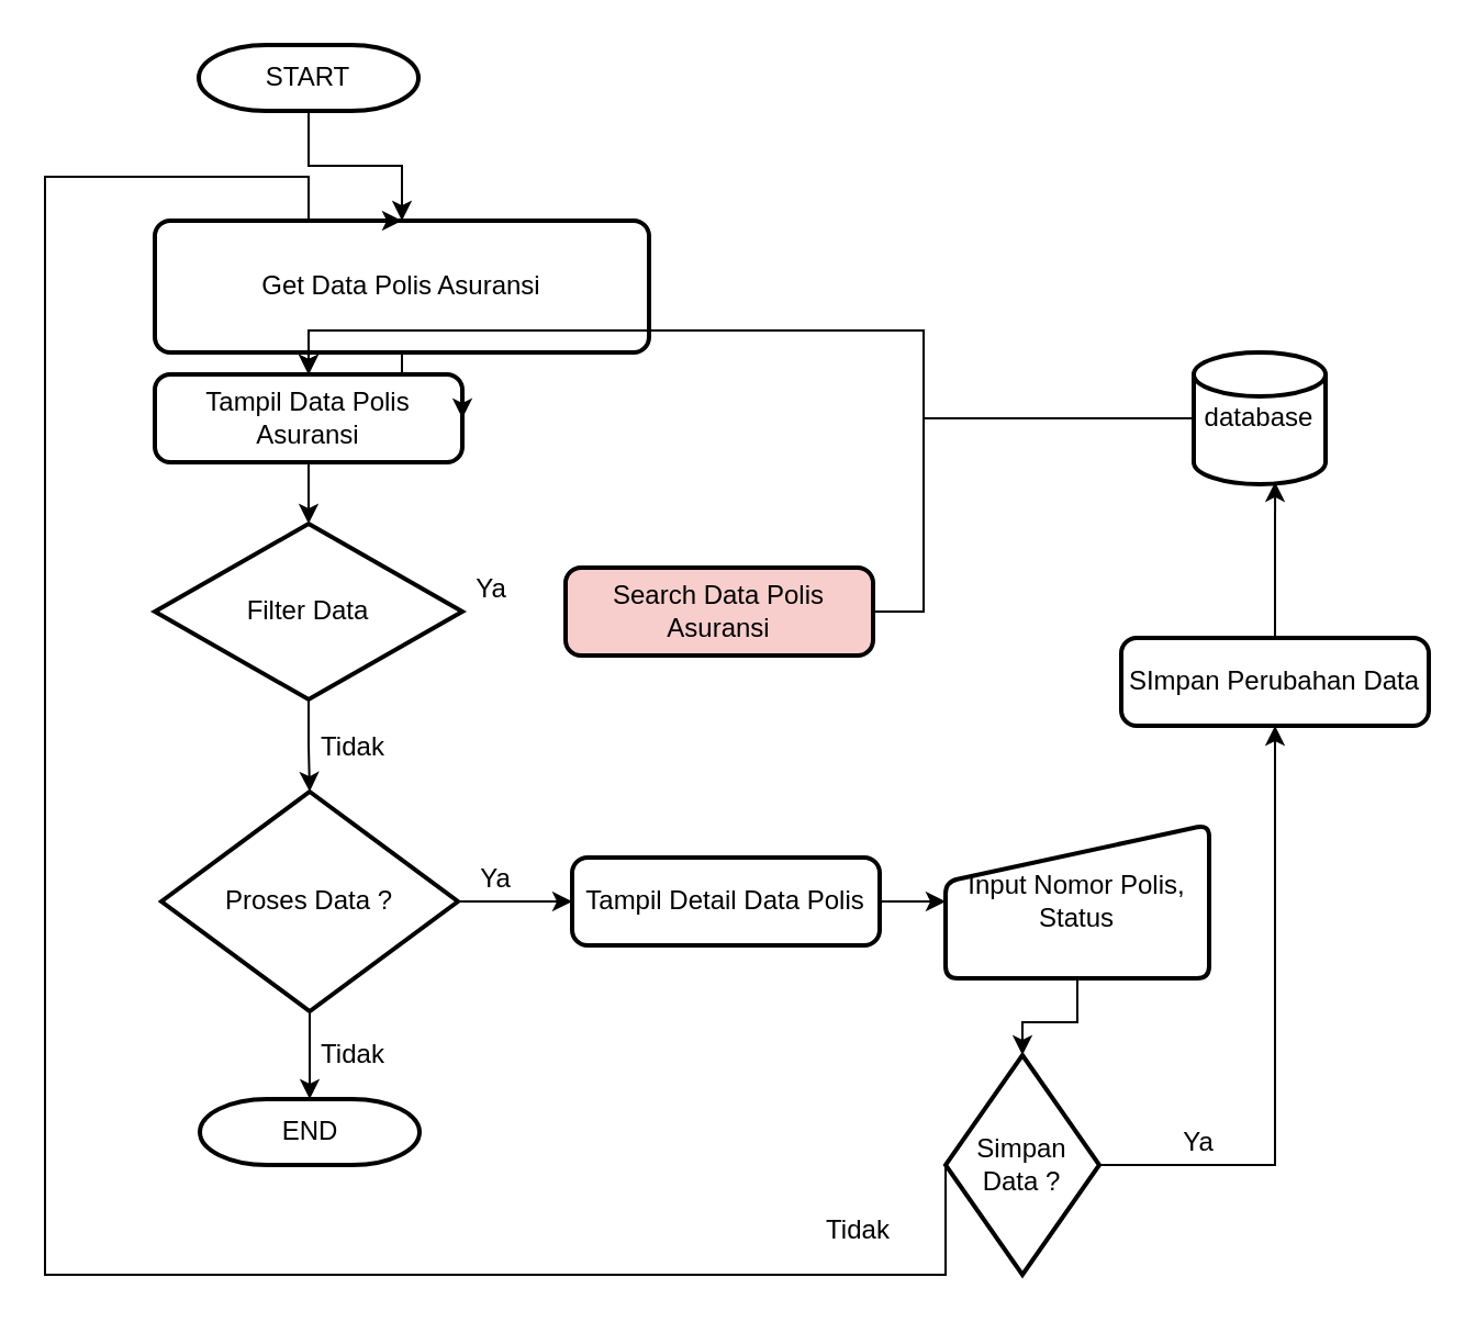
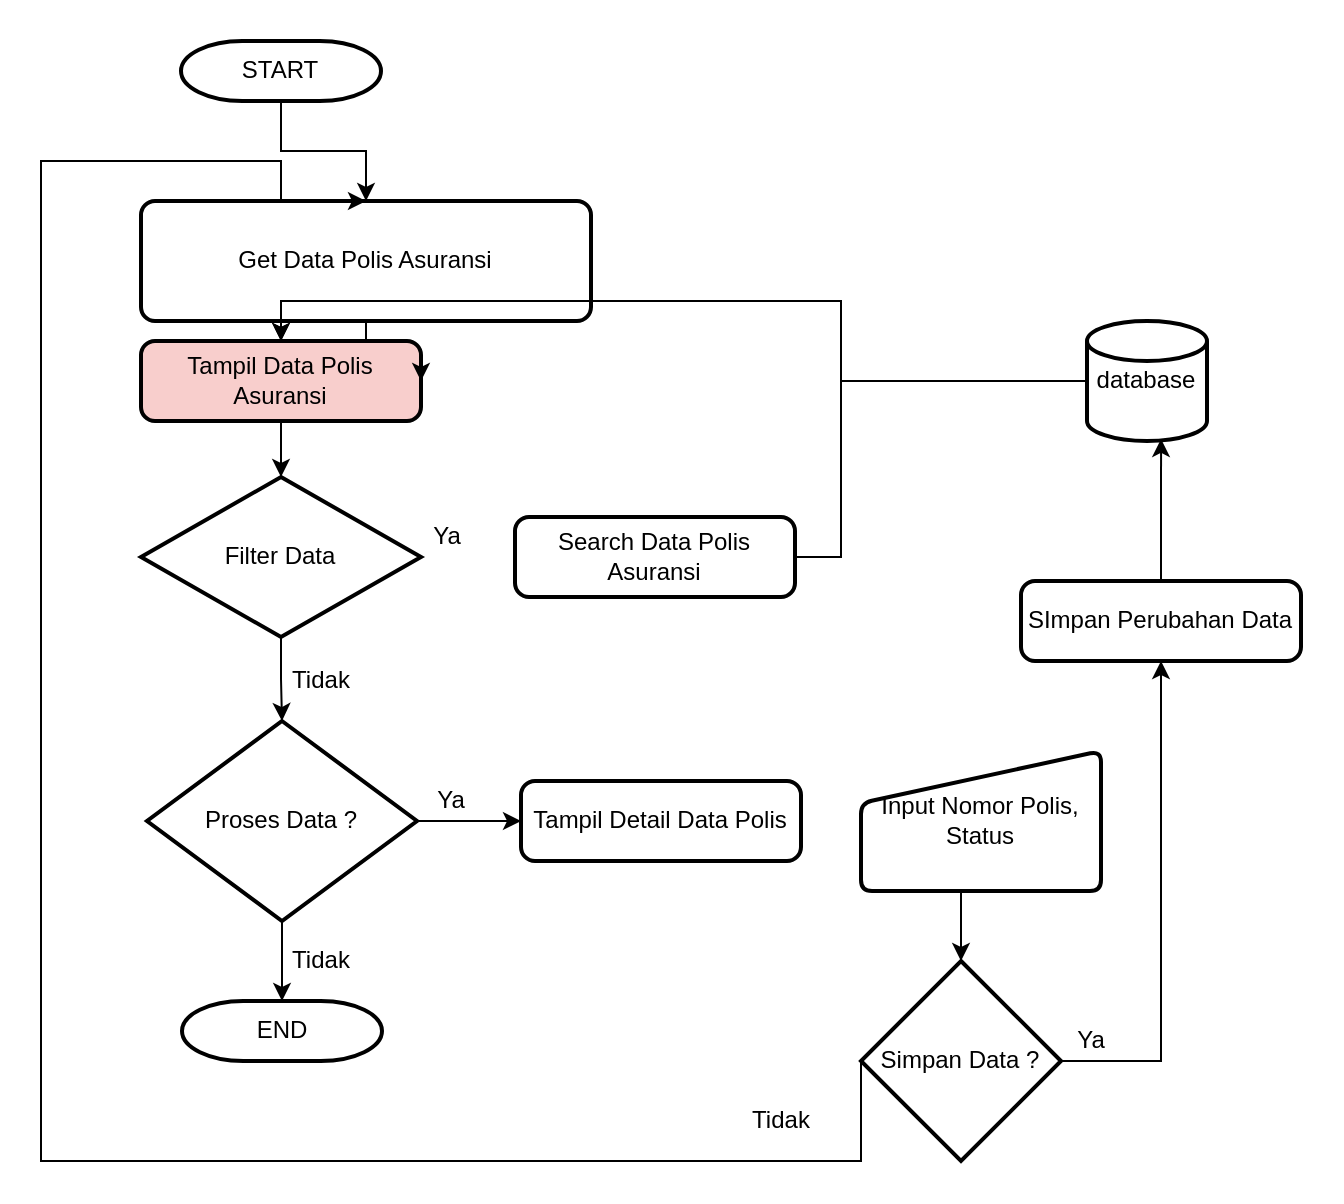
- <mxCell id="9" value="Tampil Data Polis Asuransi" style="rounded=1;whiteSpace=wrap;html=1;absoluteArcSize=1;arcSize=14;strokeWidth=2;" vertex="1" parent="1"><mxGeometry x="70" y="170" width="140" height="40" as="geometry" /></mxCell>
+ <mxCell id="9" value="Tampil Data Polis Asuransi" style="rounded=1;whiteSpace=wrap;html=1;absoluteArcSize=1;arcSize=14;strokeWidth=2;fillColor=#f8cecc;" vertex="1" parent="1"><mxGeometry x="70" y="170" width="140" height="40" as="geometry" /></mxCell>
- <mxCell id="11" value="Search Data Polis Asuransi" style="rounded=1;whiteSpace=wrap;html=1;absoluteArcSize=1;arcSize=14;strokeWidth=2;fillColor=#f8cecc;" vertex="1" parent="1"><mxGeometry x="257" y="258" width="140" height="40" as="geometry" /></mxCell>
+ <mxCell id="11" value="Search Data Polis Asuransi" style="rounded=1;whiteSpace=wrap;html=1;absoluteArcSize=1;arcSize=14;strokeWidth=2;" vertex="1" parent="1"><mxGeometry x="257" y="258" width="140" height="40" as="geometry" /></mxCell>
- <mxCell id="15" value="" style="edgeStyle=orthogonalEdgeStyle;rounded=0;orthogonalLoop=1;jettySize=auto;html=1;" edge="1" parent="1" source="16" target="18"><mxGeometry relative="1" as="geometry" /></mxCell>
- <mxCell id="21" value="Simpan Data ?" style="strokeWidth=2;html=1;shape=mxgraph.flowchart.decision;whiteSpace=wrap;" vertex="1" parent="1"><mxGeometry x="430" y="480" width="70" height="100" as="geometry" /></mxCell>
+ <mxCell id="21" value="Simpan Data ?" style="strokeWidth=2;html=1;shape=mxgraph.flowchart.decision;whiteSpace=wrap;" vertex="1" parent="1"><mxGeometry x="430" y="480" width="100" height="100" as="geometry" /></mxCell>
